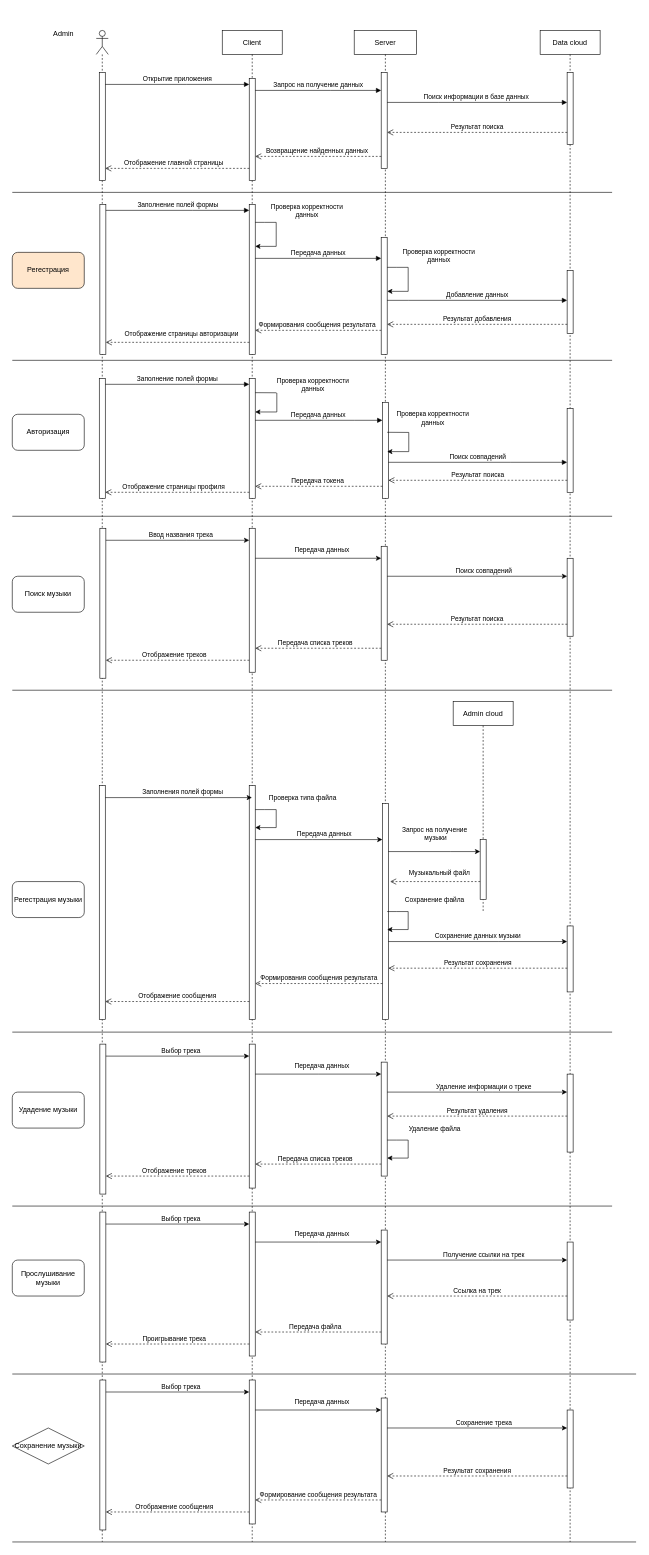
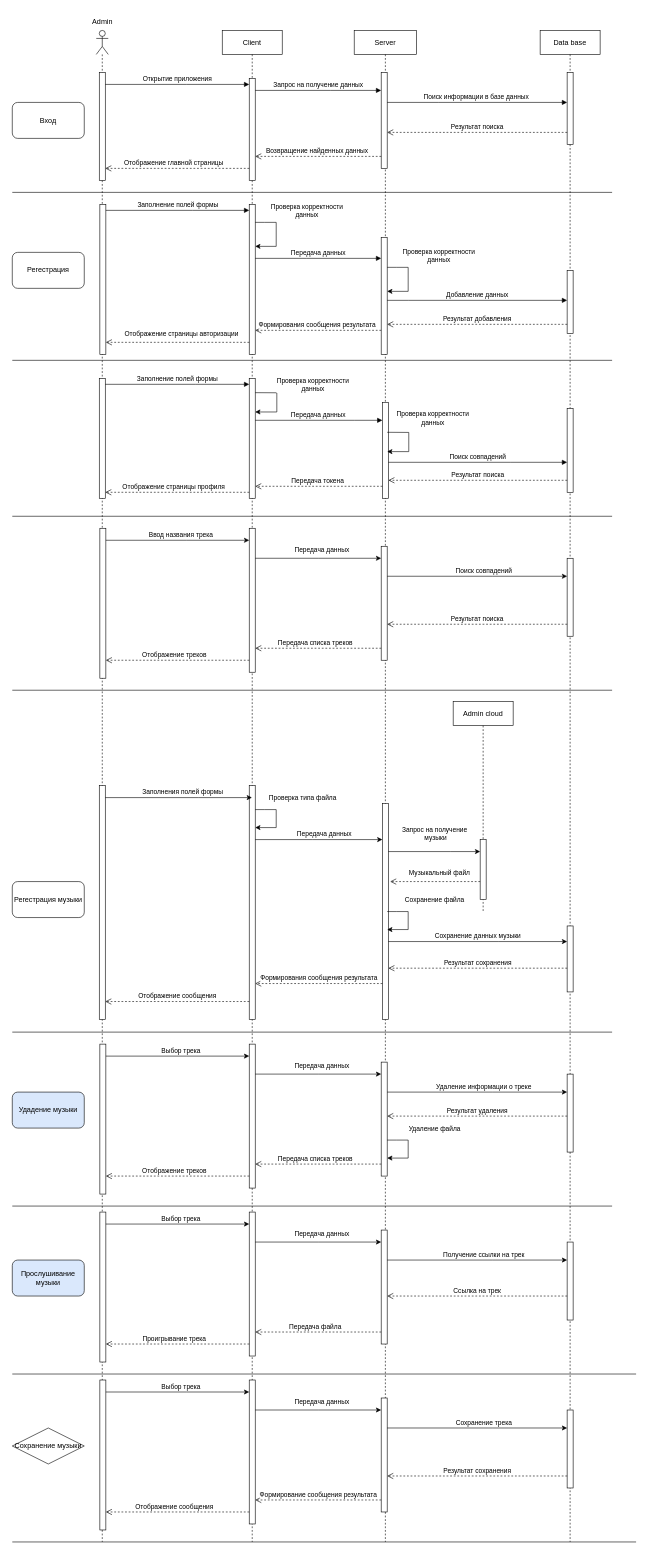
- <mxCell id="25" value="Admin" style="text;html=1;align=center;verticalAlign=middle;resizable=0;points=[];autosize=1;strokeColor=none;fillColor=none;" parent="1" vertex="1"><mxGeometry x="75" y="40" width="60" height="30" as="geometry" /></mxCell>
+ <mxCell id="25" value="Admin" style="text;html=1;align=center;verticalAlign=middle;resizable=0;points=[];autosize=1;strokeColor=none;fillColor=none;" parent="1" vertex="1"><mxGeometry x="140" y="20" width="60" height="30" as="geometry" /></mxCell>
- <mxCell id="26" value="&lt;span style=&quot;font-weight: normal;&quot;&gt;Data cloud&lt;/span&gt;" style="shape=umlLifeline;perimeter=lifelinePerimeter;whiteSpace=wrap;html=1;container=1;dropTarget=0;collapsible=0;recursiveResize=0;outlineConnect=0;portConstraint=eastwest;newEdgeStyle={&quot;edgeStyle&quot;:&quot;elbowEdgeStyle&quot;,&quot;elbow&quot;:&quot;vertical&quot;,&quot;curved&quot;:0,&quot;rounded&quot;:0};fontStyle=1" parent="1" vertex="1"><mxGeometry x="900" y="50" width="100" height="2520" as="geometry" /></mxCell>
+ <mxCell id="26" value="&lt;span style=&quot;font-weight: normal;&quot;&gt;Data base&lt;/span&gt;" style="shape=umlLifeline;perimeter=lifelinePerimeter;whiteSpace=wrap;html=1;container=1;dropTarget=0;collapsible=0;recursiveResize=0;outlineConnect=0;portConstraint=eastwest;newEdgeStyle={&quot;edgeStyle&quot;:&quot;elbowEdgeStyle&quot;,&quot;elbow&quot;:&quot;vertical&quot;,&quot;curved&quot;:0,&quot;rounded&quot;:0};fontStyle=1" parent="1" vertex="1"><mxGeometry x="900" y="50" width="100" height="2520" as="geometry" /></mxCell>
+ <mxCell id="43" value="Вход" style="rounded=1;whiteSpace=wrap;html=1;" parent="1" vertex="1"><mxGeometry x="20" y="170" width="120" height="60" as="geometry" /></mxCell>
- <mxCell id="32" value="Регестрация" style="rounded=1;whiteSpace=wrap;html=1;fillColor=#ffe6cc;" parent="1" vertex="1"><mxGeometry x="20" y="420" width="120" height="60" as="geometry" /></mxCell>
+ <mxCell id="32" value="Регестрация" style="rounded=1;whiteSpace=wrap;html=1;" parent="1" vertex="1"><mxGeometry x="20" y="420" width="120" height="60" as="geometry" /></mxCell>
- <mxCell id="46" value="Авторизация" style="rounded=1;whiteSpace=wrap;html=1;" parent="1" vertex="1"><mxGeometry x="20" y="690" width="120" height="60" as="geometry" /></mxCell>
- <mxCell id="56" value="Поиск музыки" style="rounded=1;whiteSpace=wrap;html=1;" parent="1" vertex="1"><mxGeometry x="20" y="960" width="120" height="60" as="geometry" /></mxCell>
- <mxCell id="103" value="Удадение музыки" style="rounded=1;whiteSpace=wrap;html=1;" parent="1" vertex="1"><mxGeometry x="20" y="1820" width="120" height="60" as="geometry" /></mxCell>
+ <mxCell id="103" value="Удадение музыки" style="rounded=1;whiteSpace=wrap;html=1;fillColor=#dae8fc;" parent="1" vertex="1"><mxGeometry x="20" y="1820" width="120" height="60" as="geometry" /></mxCell>
- <mxCell id="119" value="Прослушивание музыки" style="rounded=1;whiteSpace=wrap;html=1;" parent="1" vertex="1"><mxGeometry x="20" y="2100" width="120" height="60" as="geometry" /></mxCell>
+ <mxCell id="119" value="Прослушивание музыки" style="rounded=1;whiteSpace=wrap;html=1;fillColor=#dae8fc;" parent="1" vertex="1"><mxGeometry x="20" y="2100" width="120" height="60" as="geometry" /></mxCell>
